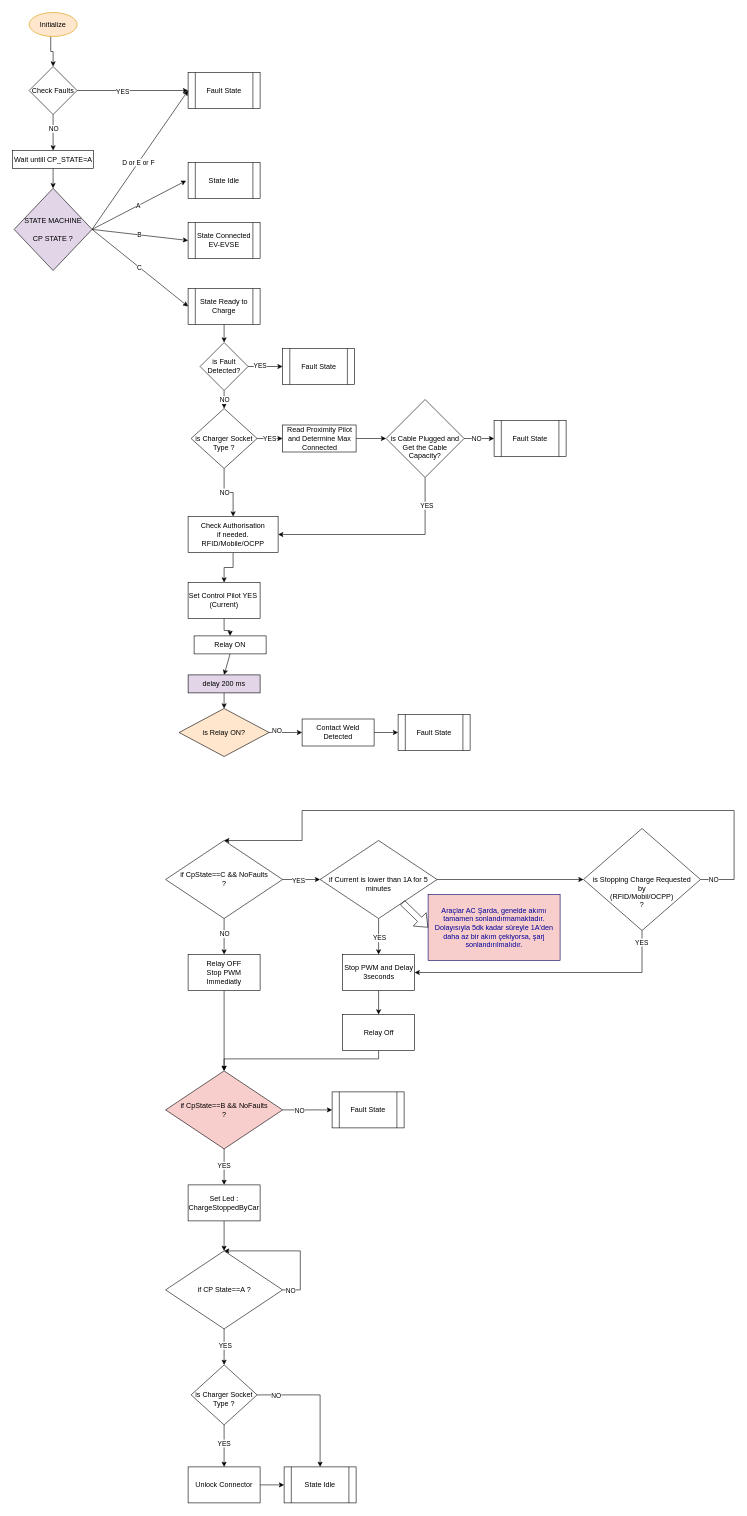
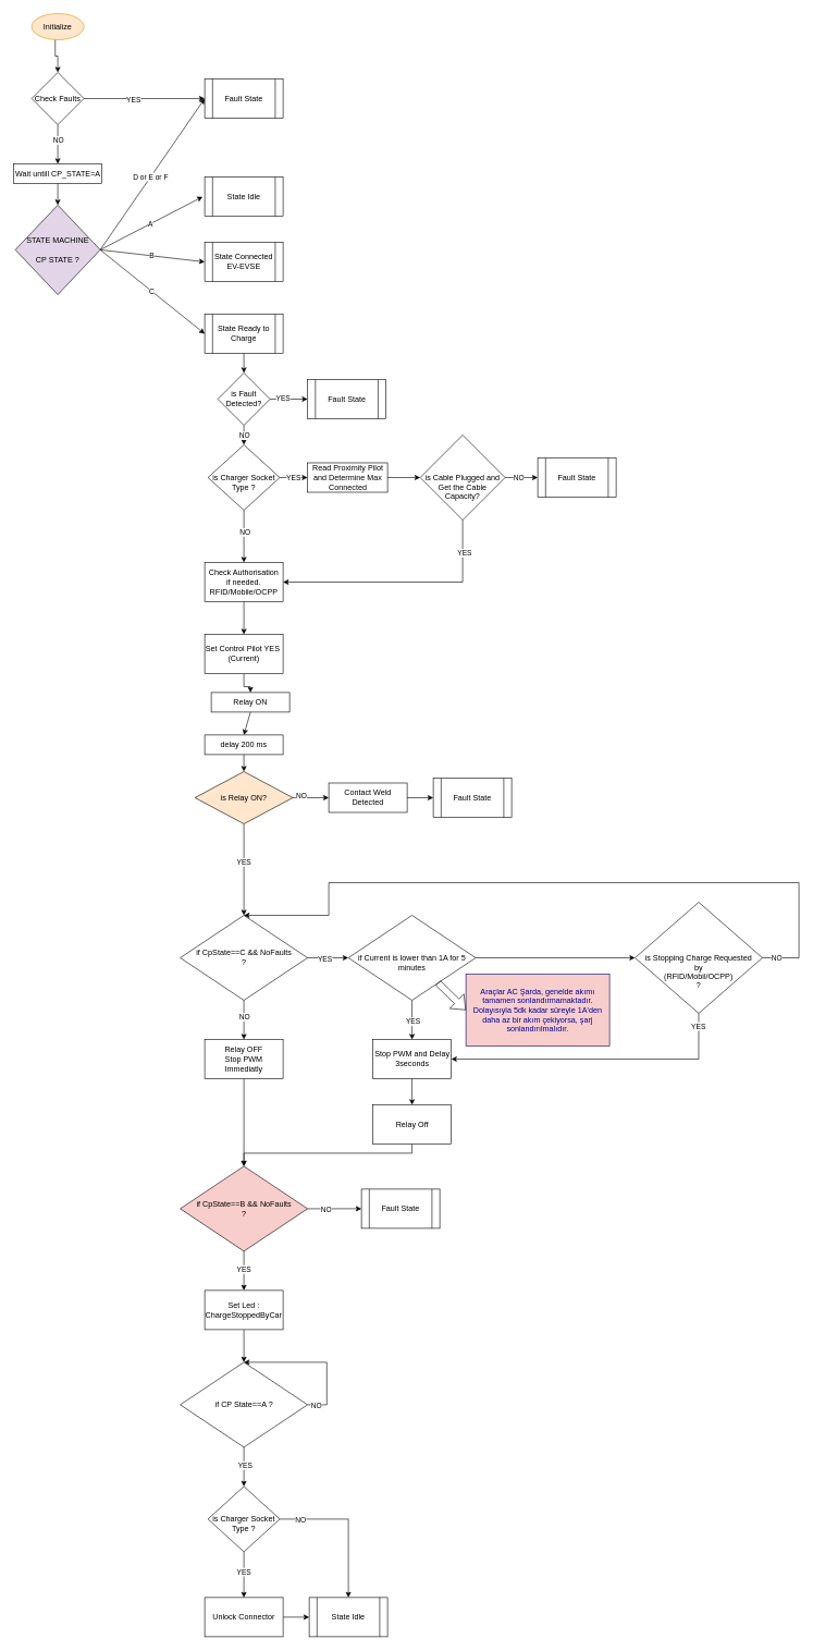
- <mxCell id="92" value="Check Authorisation&lt;br&gt;if needed.&lt;br&gt;RFID/Mobile/OCPP" style="rounded=0;whiteSpace=wrap;html=1;" parent="1" vertex="1"><mxGeometry x="313" y="860" width="150" height="60" as="geometry" /></mxCell>
+ <mxCell id="92" value="Check Authorisation&lt;br&gt;if needed.&lt;br&gt;RFID/Mobile/OCPP" style="rounded=0;whiteSpace=wrap;html=1;" parent="1" vertex="1"><mxGeometry x="313" y="860" width="120" height="60" as="geometry" /></mxCell>
- <mxCell id="33" value="delay 200 ms" style="rounded=0;whiteSpace=wrap;html=1;fillColor=#e1d5e7;" parent="1" vertex="1"><mxGeometry x="313" y="1124" width="120" height="30" as="geometry" /></mxCell>
+ <mxCell id="33" value="delay 200 ms" style="rounded=0;whiteSpace=wrap;html=1;" parent="1" vertex="1"><mxGeometry x="313" y="1124" width="120" height="30" as="geometry" /></mxCell>
+ <mxCell id="34" style="edgeStyle=orthogonalEdgeStyle;rounded=0;orthogonalLoop=1;jettySize=auto;html=1;entryX=0.5;entryY=0;entryDx=0;entryDy=0;" parent="1" source="38" target="39" edge="1"><mxGeometry relative="1" as="geometry" /></mxCell>
+ <mxCell id="35" value="YES" style="edgeLabel;html=1;align=center;verticalAlign=middle;resizable=0;points=[];" parent="34" vertex="1" connectable="0"><mxGeometry x="-0.167" y="-1" relative="1" as="geometry"><mxPoint as="offset" /></mxGeometry></mxCell>
